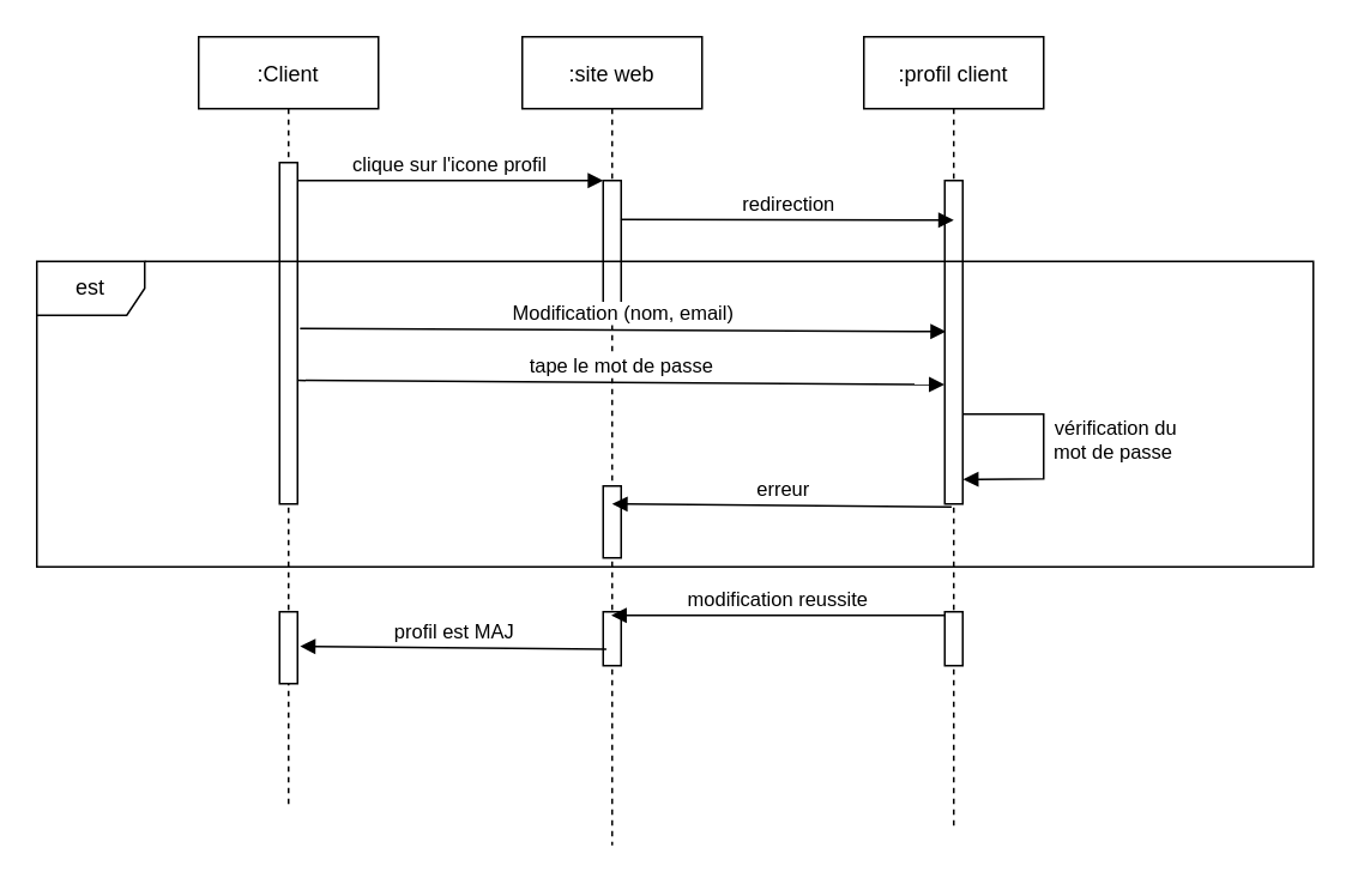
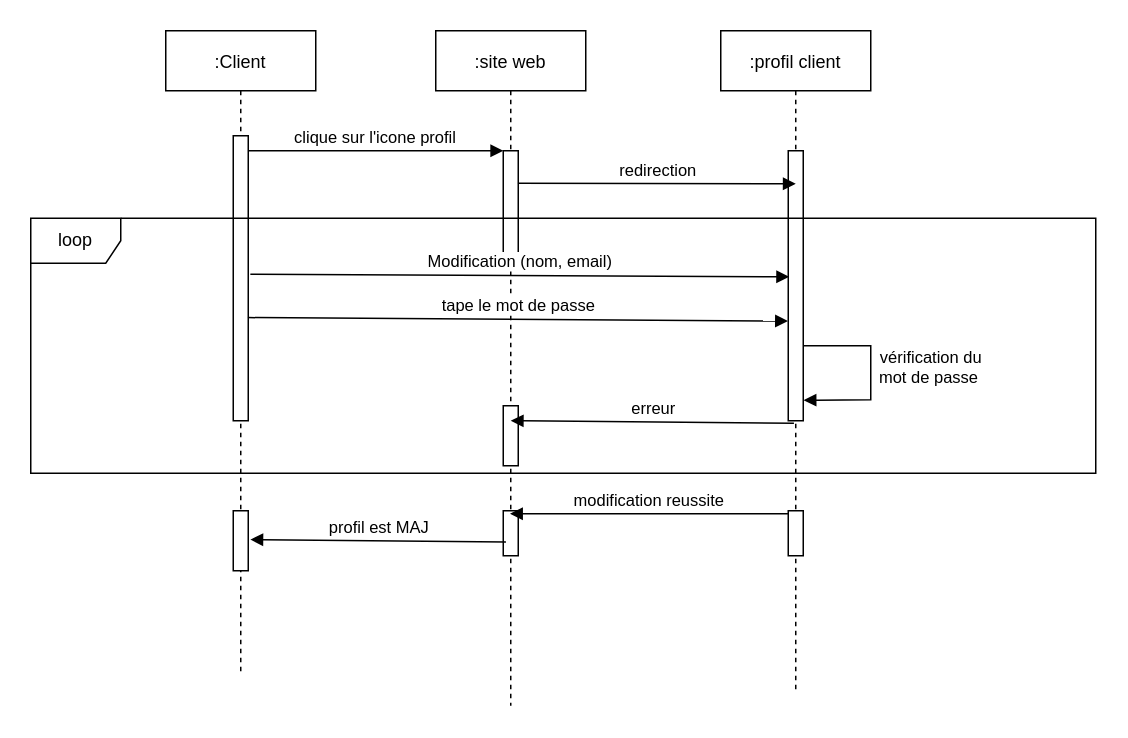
- <mxCell id="18" value="est" style="shape=umlFrame;whiteSpace=wrap;html=1;" vertex="1" parent="1"><mxGeometry x="20" y="145" width="710" height="170" as="geometry" /></mxCell>
+ <mxCell id="18" value="loop" style="shape=umlFrame;whiteSpace=wrap;html=1;" vertex="1" parent="1"><mxGeometry x="20" y="145" width="710" height="170" as="geometry" /></mxCell>
